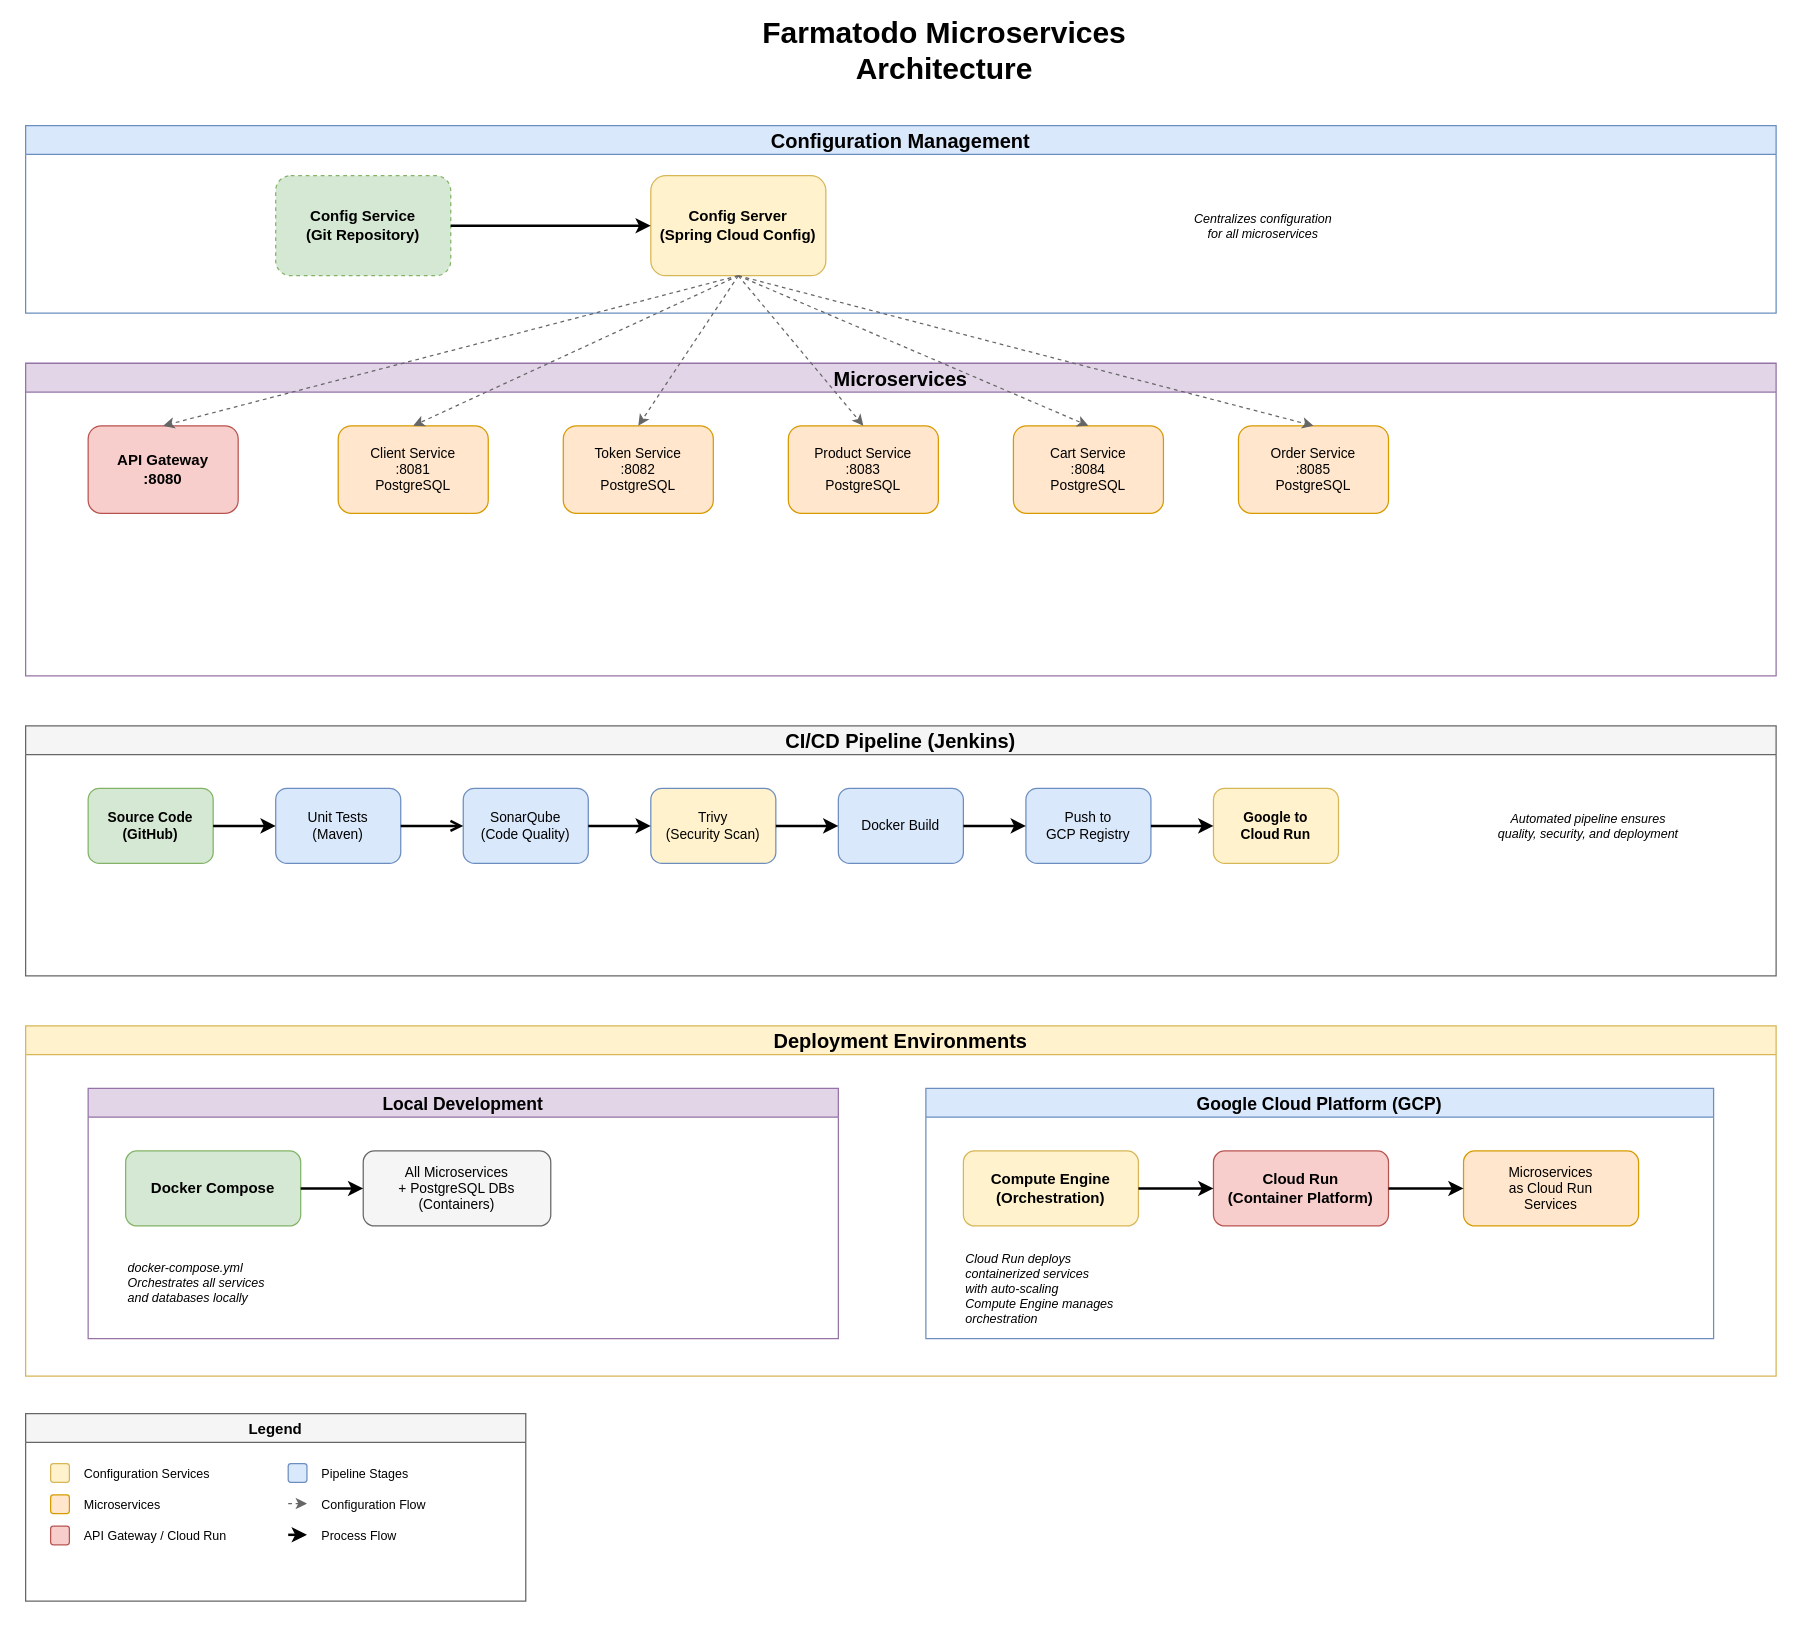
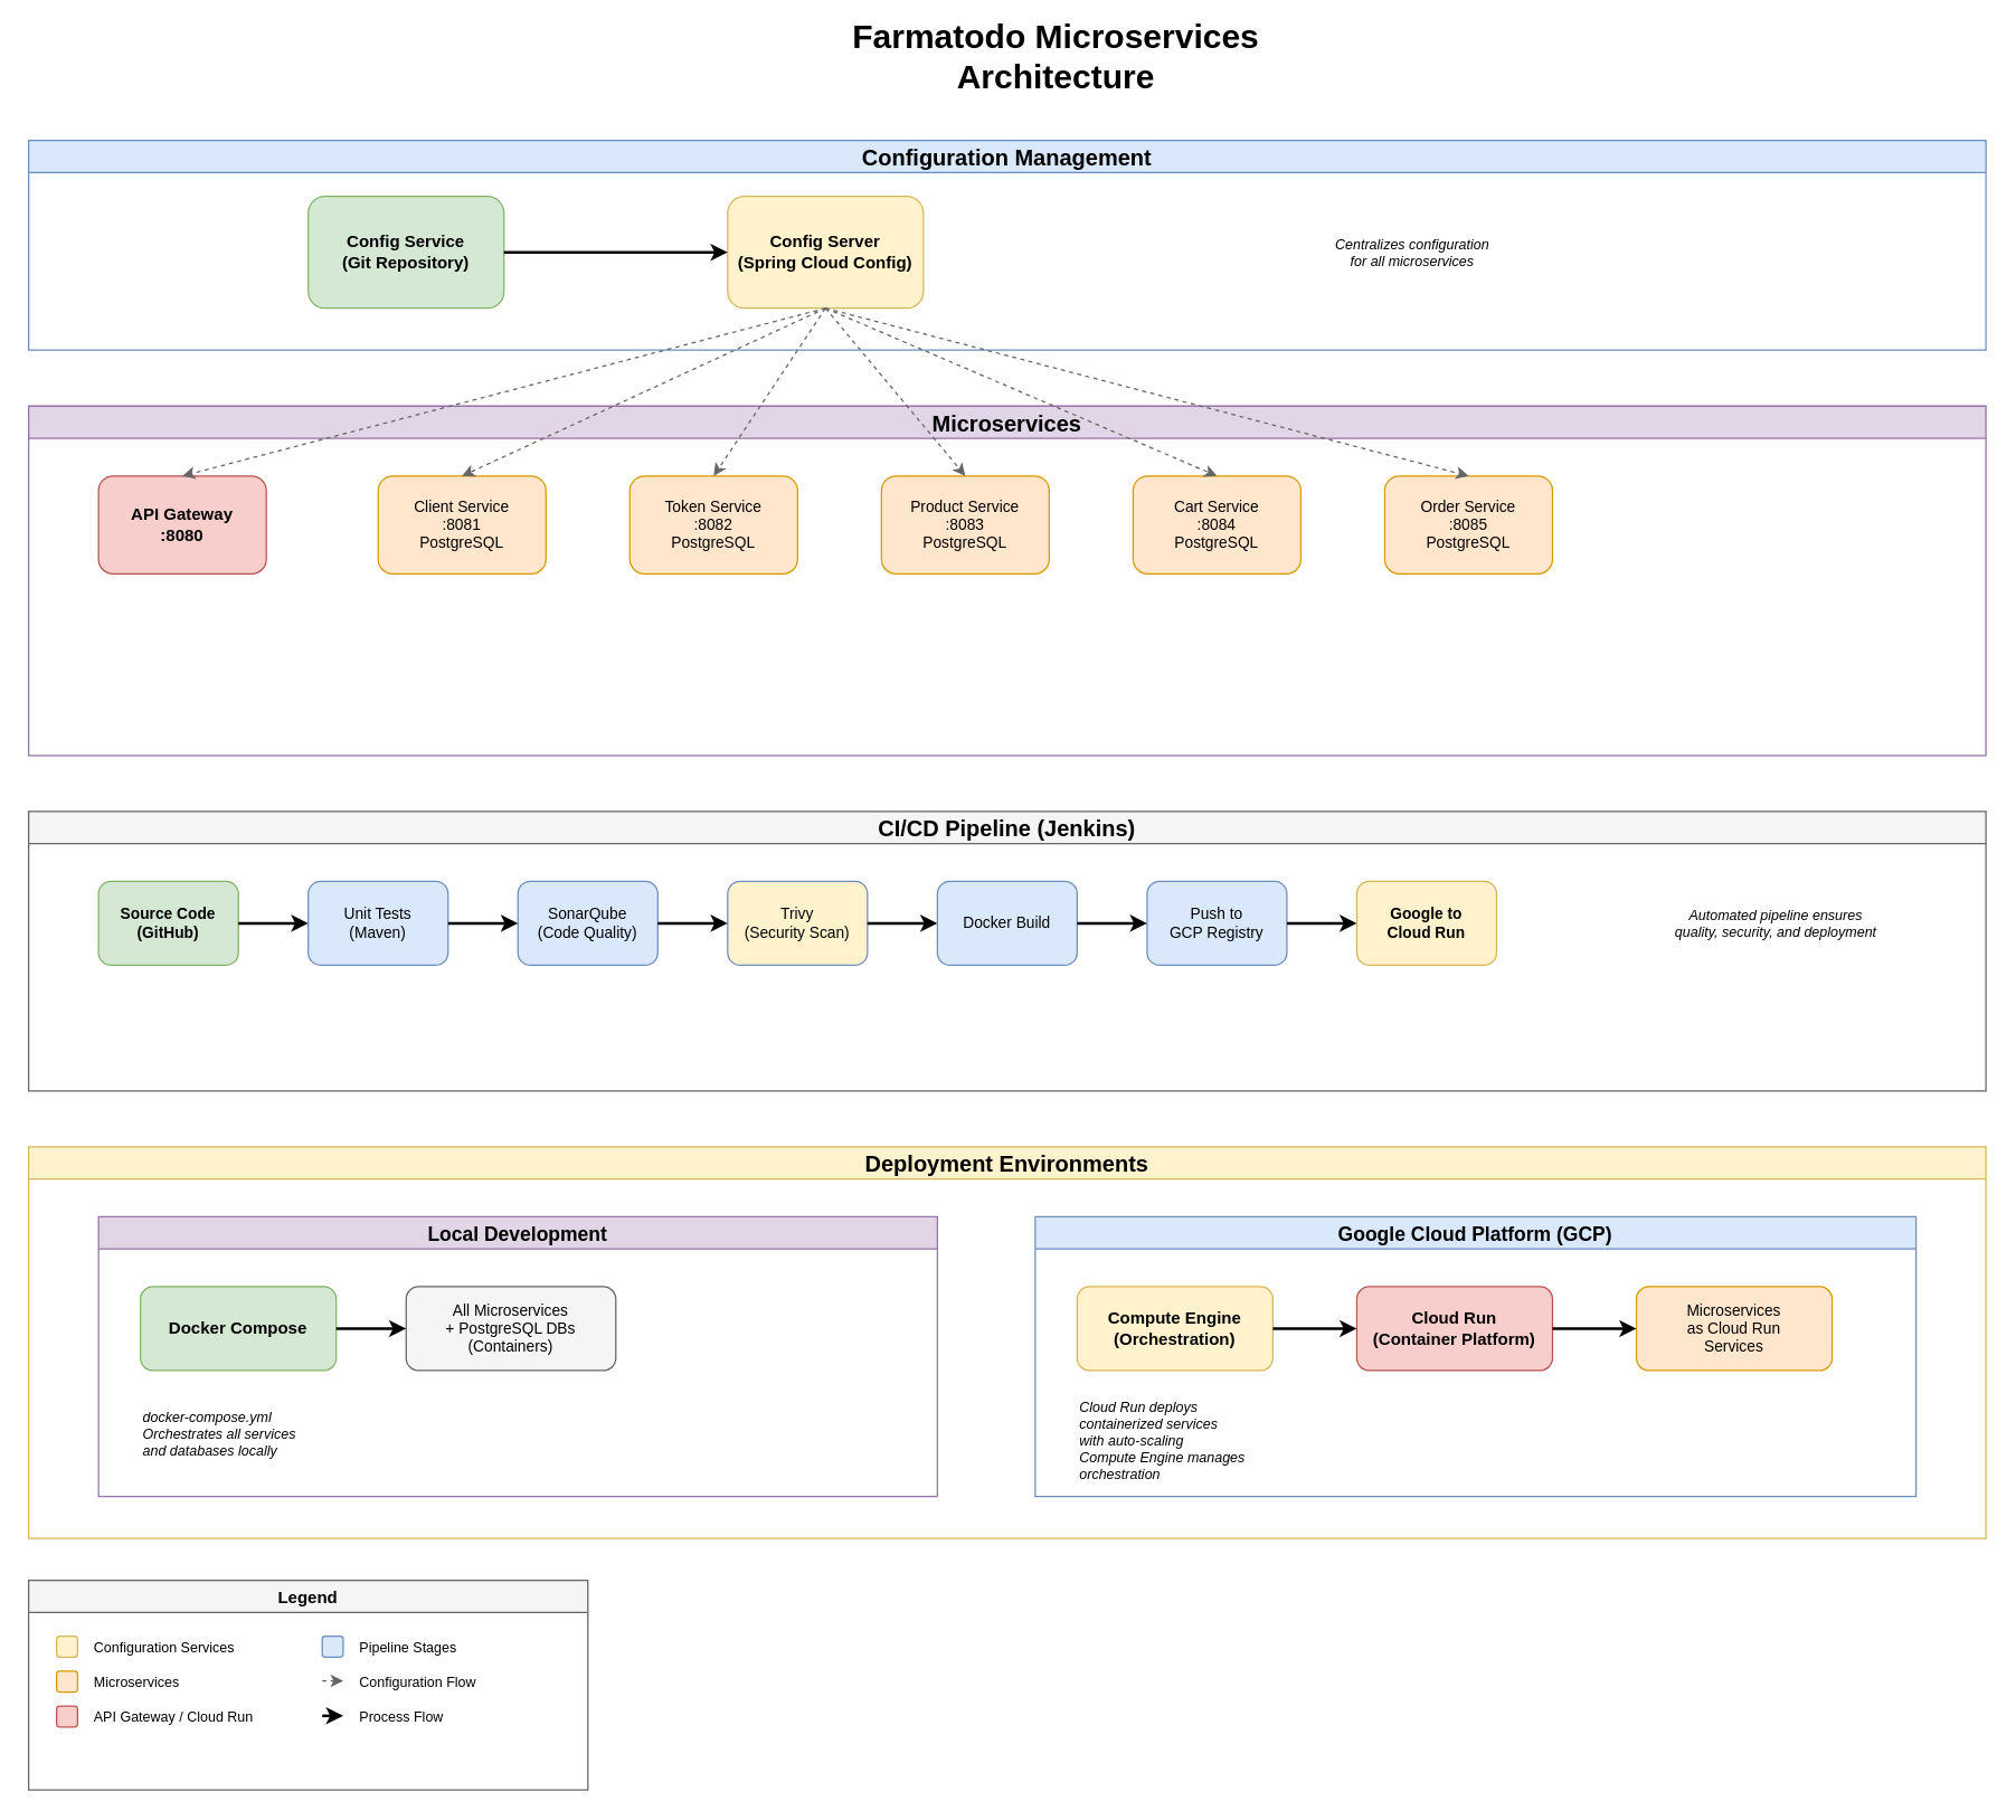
- <mxCell id="4" value="Config Service&lt;br&gt;(Git Repository)" style="rounded=1;whiteSpace=wrap;html=1;fillColor=#d5e8d4;strokeColor=#82b366;fontSize=12;fontStyle=1;dashed=1;" vertex="1" parent="3"><mxGeometry x="200" y="40" width="140" height="80" as="geometry" /></mxCell>
+ <mxCell id="4" value="Config Service&lt;br&gt;(Git Repository)" style="rounded=1;whiteSpace=wrap;html=1;fillColor=#d5e8d4;strokeColor=#82b366;fontSize=12;fontStyle=1" vertex="1" parent="3"><mxGeometry x="200" y="40" width="140" height="80" as="geometry" /></mxCell>
- <mxCell id="30" value="" style="endArrow=open;html=1;rounded=0;exitX=1;exitY=0.5;exitDx=0;exitDy=0;entryX=0;entryY=0.5;entryDx=0;entryDy=0;strokeWidth=2;" edge="1" parent="21" source="23" target="24"><mxGeometry width="50" height="50" relative="1" as="geometry"><mxPoint x="600" y="150" as="sourcePoint" /><mxPoint x="650" y="100" as="targetPoint" /></mxGeometry></mxCell>
+ <mxCell id="30" value="" style="endArrow=classic;html=1;rounded=0;exitX=1;exitY=0.5;exitDx=0;exitDy=0;entryX=0;entryY=0.5;entryDx=0;entryDy=0;strokeWidth=2;" edge="1" parent="21" source="23" target="24"><mxGeometry width="50" height="50" relative="1" as="geometry"><mxPoint x="600" y="150" as="sourcePoint" /><mxPoint x="650" y="100" as="targetPoint" /></mxGeometry></mxCell>
